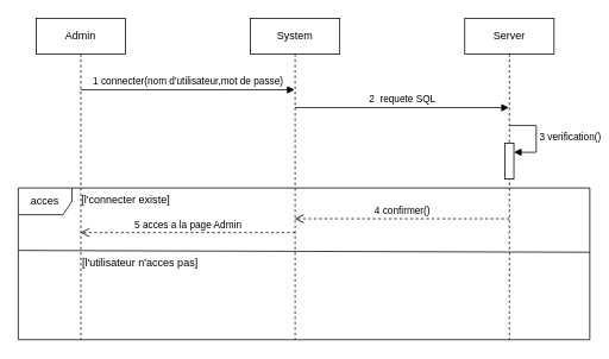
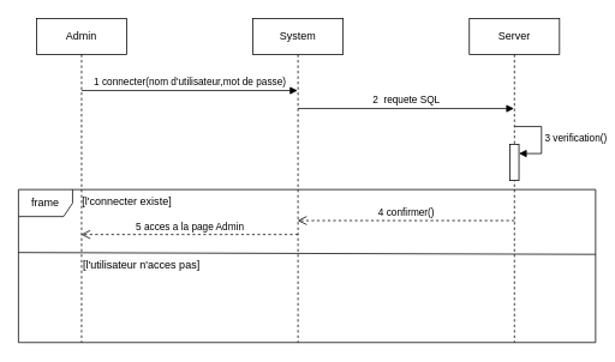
- <mxCell id="9" value="acces" style="shape=umlFrame;whiteSpace=wrap;html=1;pointerEvents=0;" vertex="1" parent="1"><mxGeometry x="20" y="210" width="640" height="170" as="geometry" /></mxCell>
+ <mxCell id="9" value="frame" style="shape=umlFrame;whiteSpace=wrap;html=1;pointerEvents=0;" vertex="1" parent="1"><mxGeometry x="20" y="210" width="640" height="170" as="geometry" /></mxCell>
